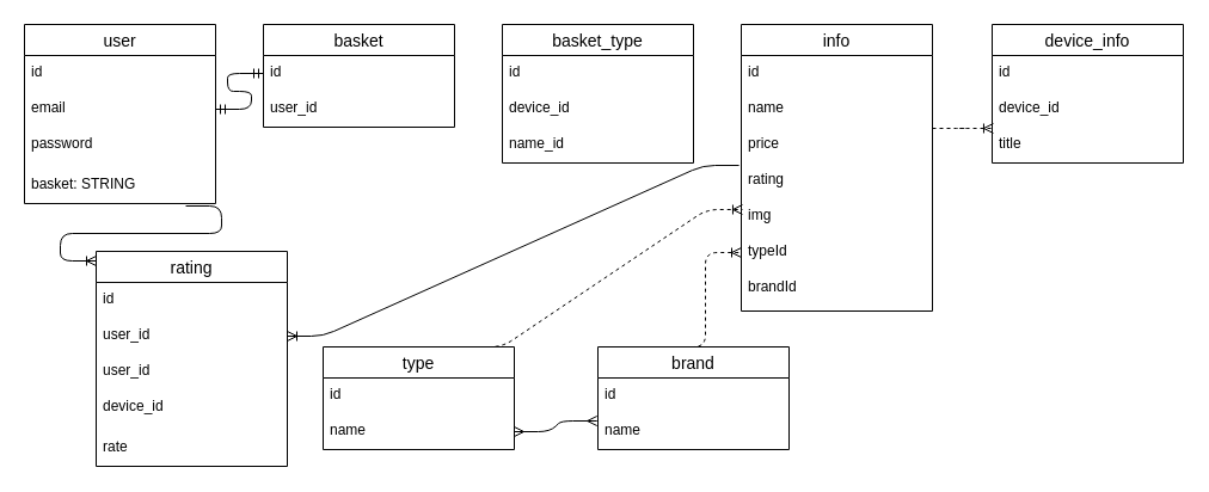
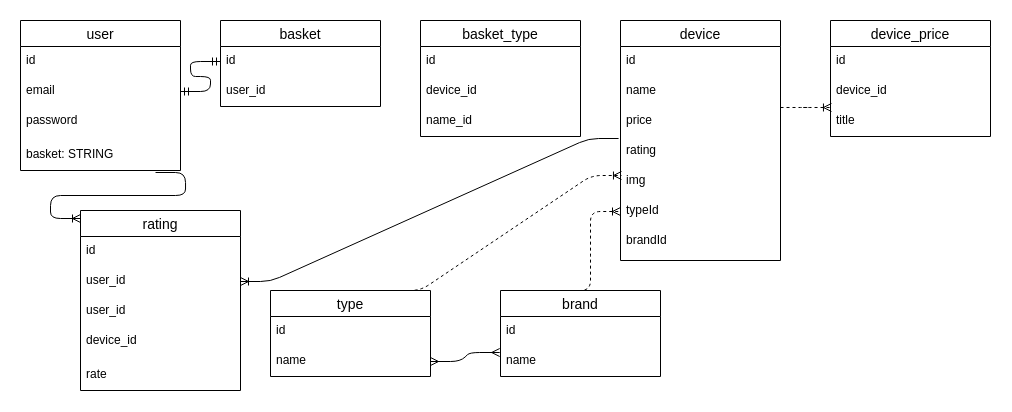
- <mxCell id="11" value="info" style="swimlane;fontStyle=0;childLayout=stackLayout;horizontal=1;startSize=26;horizontalStack=0;resizeParent=1;resizeParentMax=0;resizeLast=0;collapsible=1;marginBottom=0;align=center;fontSize=14;" vertex="1" parent="1"><mxGeometry x="620" y="20" width="160" height="240" as="geometry" /></mxCell>
+ <mxCell id="11" value="device" style="swimlane;fontStyle=0;childLayout=stackLayout;horizontal=1;startSize=26;horizontalStack=0;resizeParent=1;resizeParentMax=0;resizeLast=0;collapsible=1;marginBottom=0;align=center;fontSize=14;" vertex="1" parent="1"><mxGeometry x="620" y="20" width="160" height="240" as="geometry" /></mxCell>
- <mxCell id="40" value="device_info" style="swimlane;fontStyle=0;childLayout=stackLayout;horizontal=1;startSize=26;horizontalStack=0;resizeParent=1;resizeParentMax=0;resizeLast=0;collapsible=1;marginBottom=0;align=center;fontSize=14;" vertex="1" parent="1"><mxGeometry x="830" y="20" width="160" height="116" as="geometry" /></mxCell>
+ <mxCell id="40" value="device_price" style="swimlane;fontStyle=0;childLayout=stackLayout;horizontal=1;startSize=26;horizontalStack=0;resizeParent=1;resizeParentMax=0;resizeLast=0;collapsible=1;marginBottom=0;align=center;fontSize=14;" vertex="1" parent="1"><mxGeometry x="830" y="20" width="160" height="116" as="geometry" /></mxCell>
